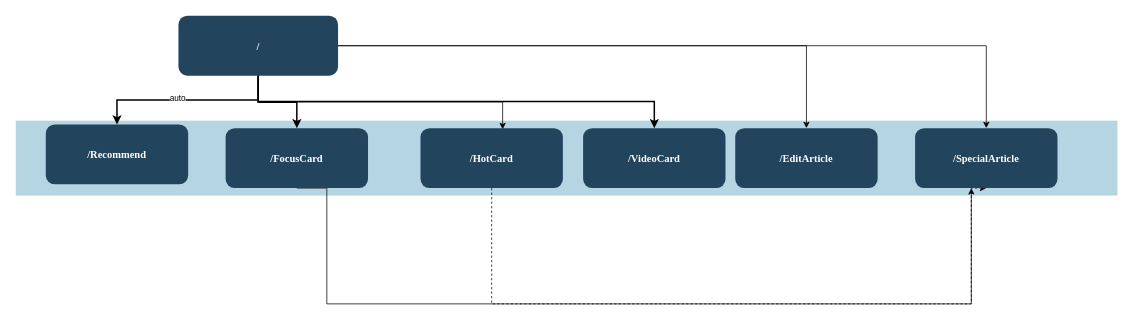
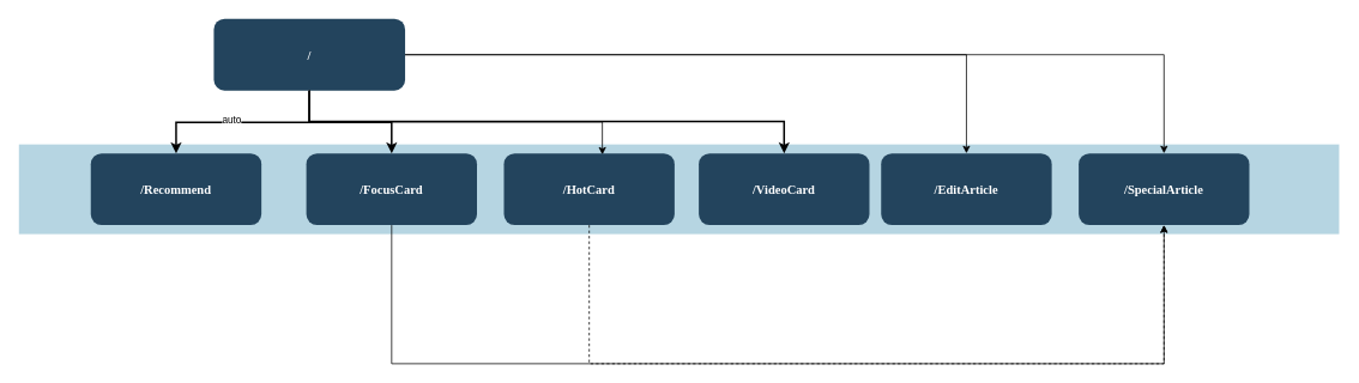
- <mxCell id="13" value="/Recommend" style="rounded=1;fillColor=#23445D;gradientColor=none;strokeColor=none;fontColor=#FFFFFF;fontStyle=1;fontFamily=Tahoma;fontSize=14" parent="1" vertex="1"><mxGeometry x="60" y="165.5" width="190" height="80" as="geometry" /></mxCell>
+ <mxCell id="13" value="/Recommend" style="rounded=1;fillColor=#23445D;gradientColor=none;strokeColor=none;fontColor=#FFFFFF;fontStyle=1;fontFamily=Tahoma;fontSize=14" parent="1" vertex="1"><mxGeometry x="100" y="170.5" width="190" height="80" as="geometry" /></mxCell>
- <mxCell id="12" value="/FocusCard" style="rounded=1;fillColor=#23445D;gradientColor=none;strokeColor=none;fontColor=#FFFFFF;fontStyle=1;fontFamily=Tahoma;fontSize=14" parent="1" vertex="1"><mxGeometry x="300" y="170.5" width="190" height="80" as="geometry" /></mxCell>
+ <mxCell id="12" value="/FocusCard" style="rounded=1;fillColor=#23445D;gradientColor=none;strokeColor=none;fontColor=#FFFFFF;fontStyle=1;fontFamily=Tahoma;fontSize=14" parent="1" vertex="1"><mxGeometry x="340" y="170.5" width="190" height="80" as="geometry" /></mxCell>
- <mxCell id="18" value="/SpecialArticle" style="rounded=1;fillColor=#23445D;gradientColor=none;strokeColor=none;fontColor=#FFFFFF;fontStyle=1;fontFamily=Tahoma;fontSize=14" vertex="1" parent="1"><mxGeometry x="1220" y="170.5" width="190" height="80" as="geometry" /></mxCell>
+ <mxCell id="18" value="/SpecialArticle" style="rounded=1;fillColor=#23445D;gradientColor=none;strokeColor=none;fontColor=#FFFFFF;fontStyle=1;fontFamily=Tahoma;fontSize=14" vertex="1" parent="1"><mxGeometry x="1200" y="170.5" width="190" height="80" as="geometry" /></mxCell>
